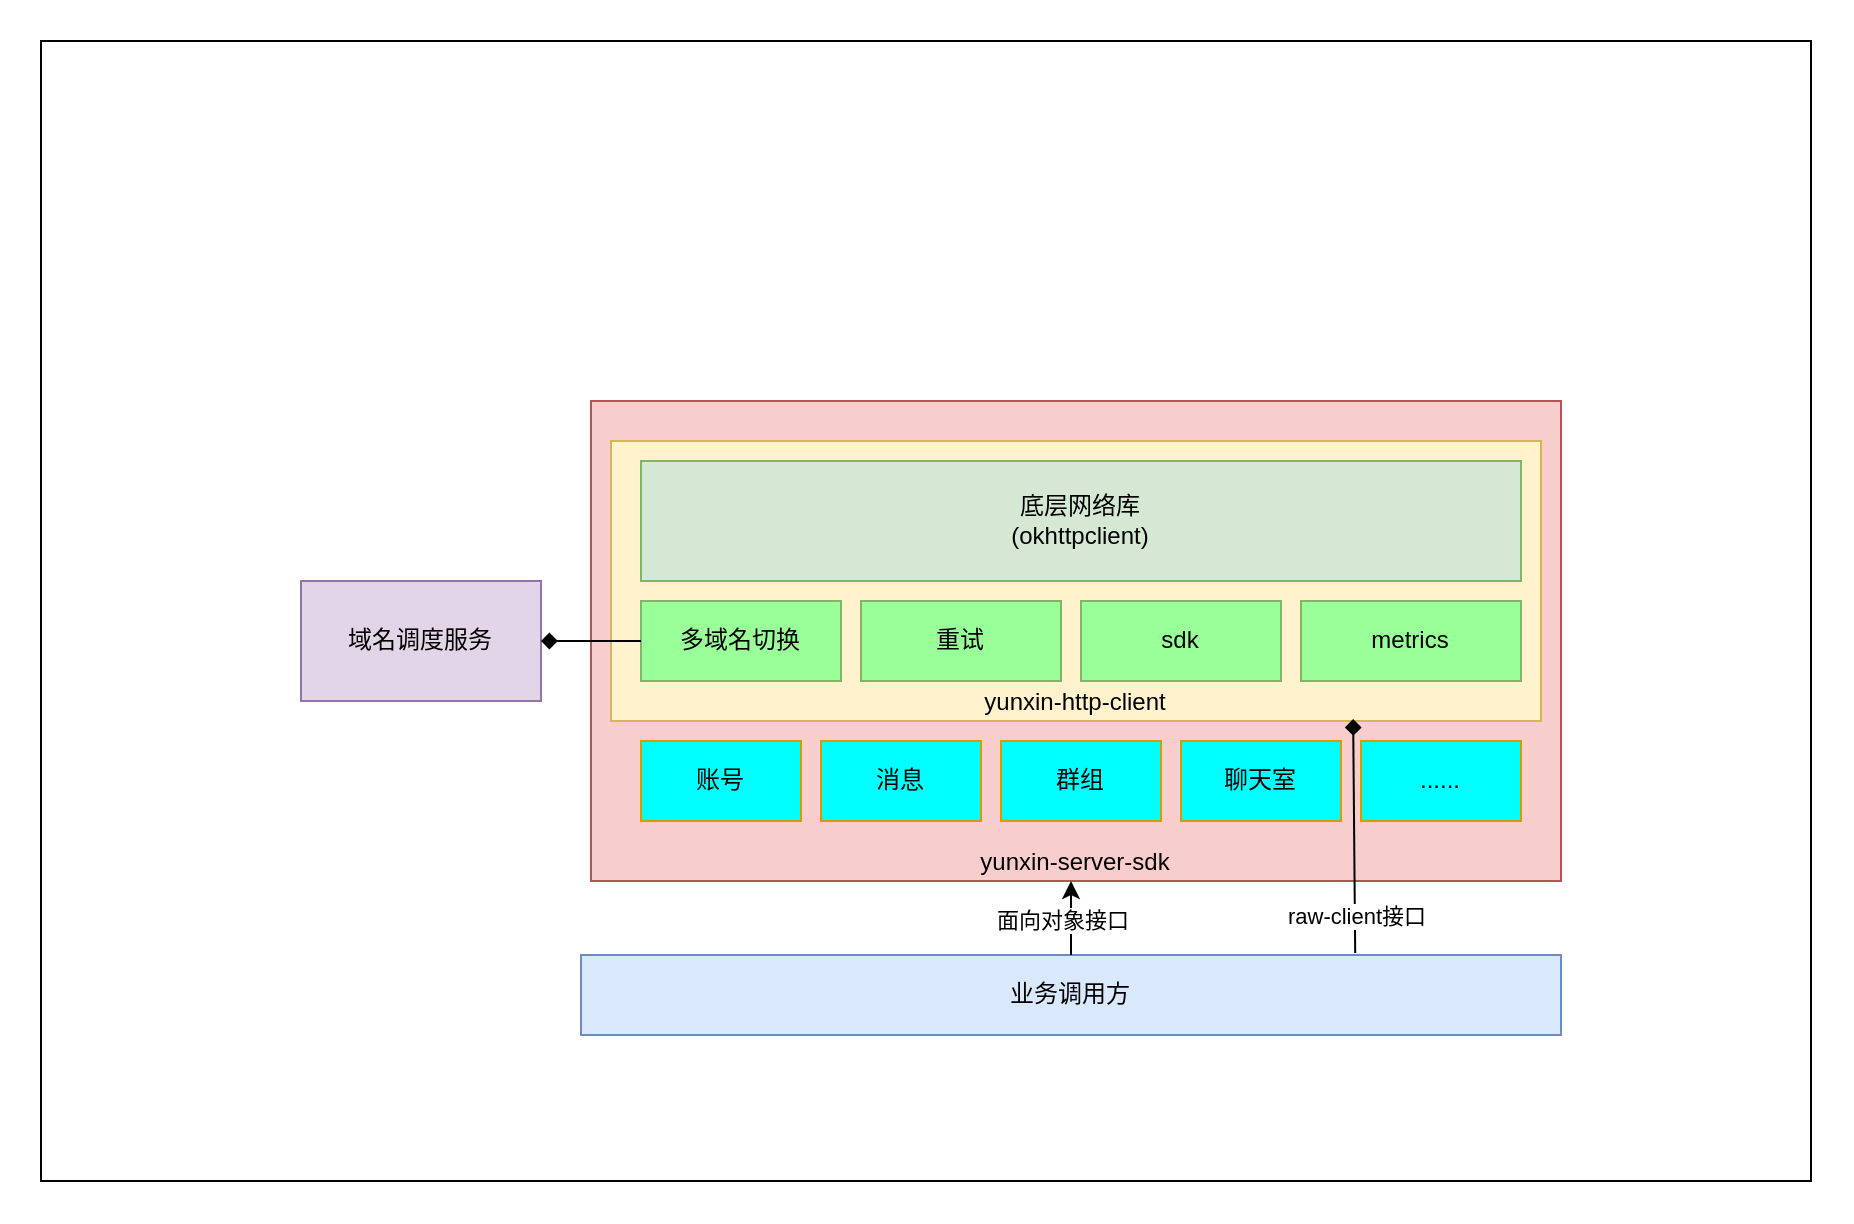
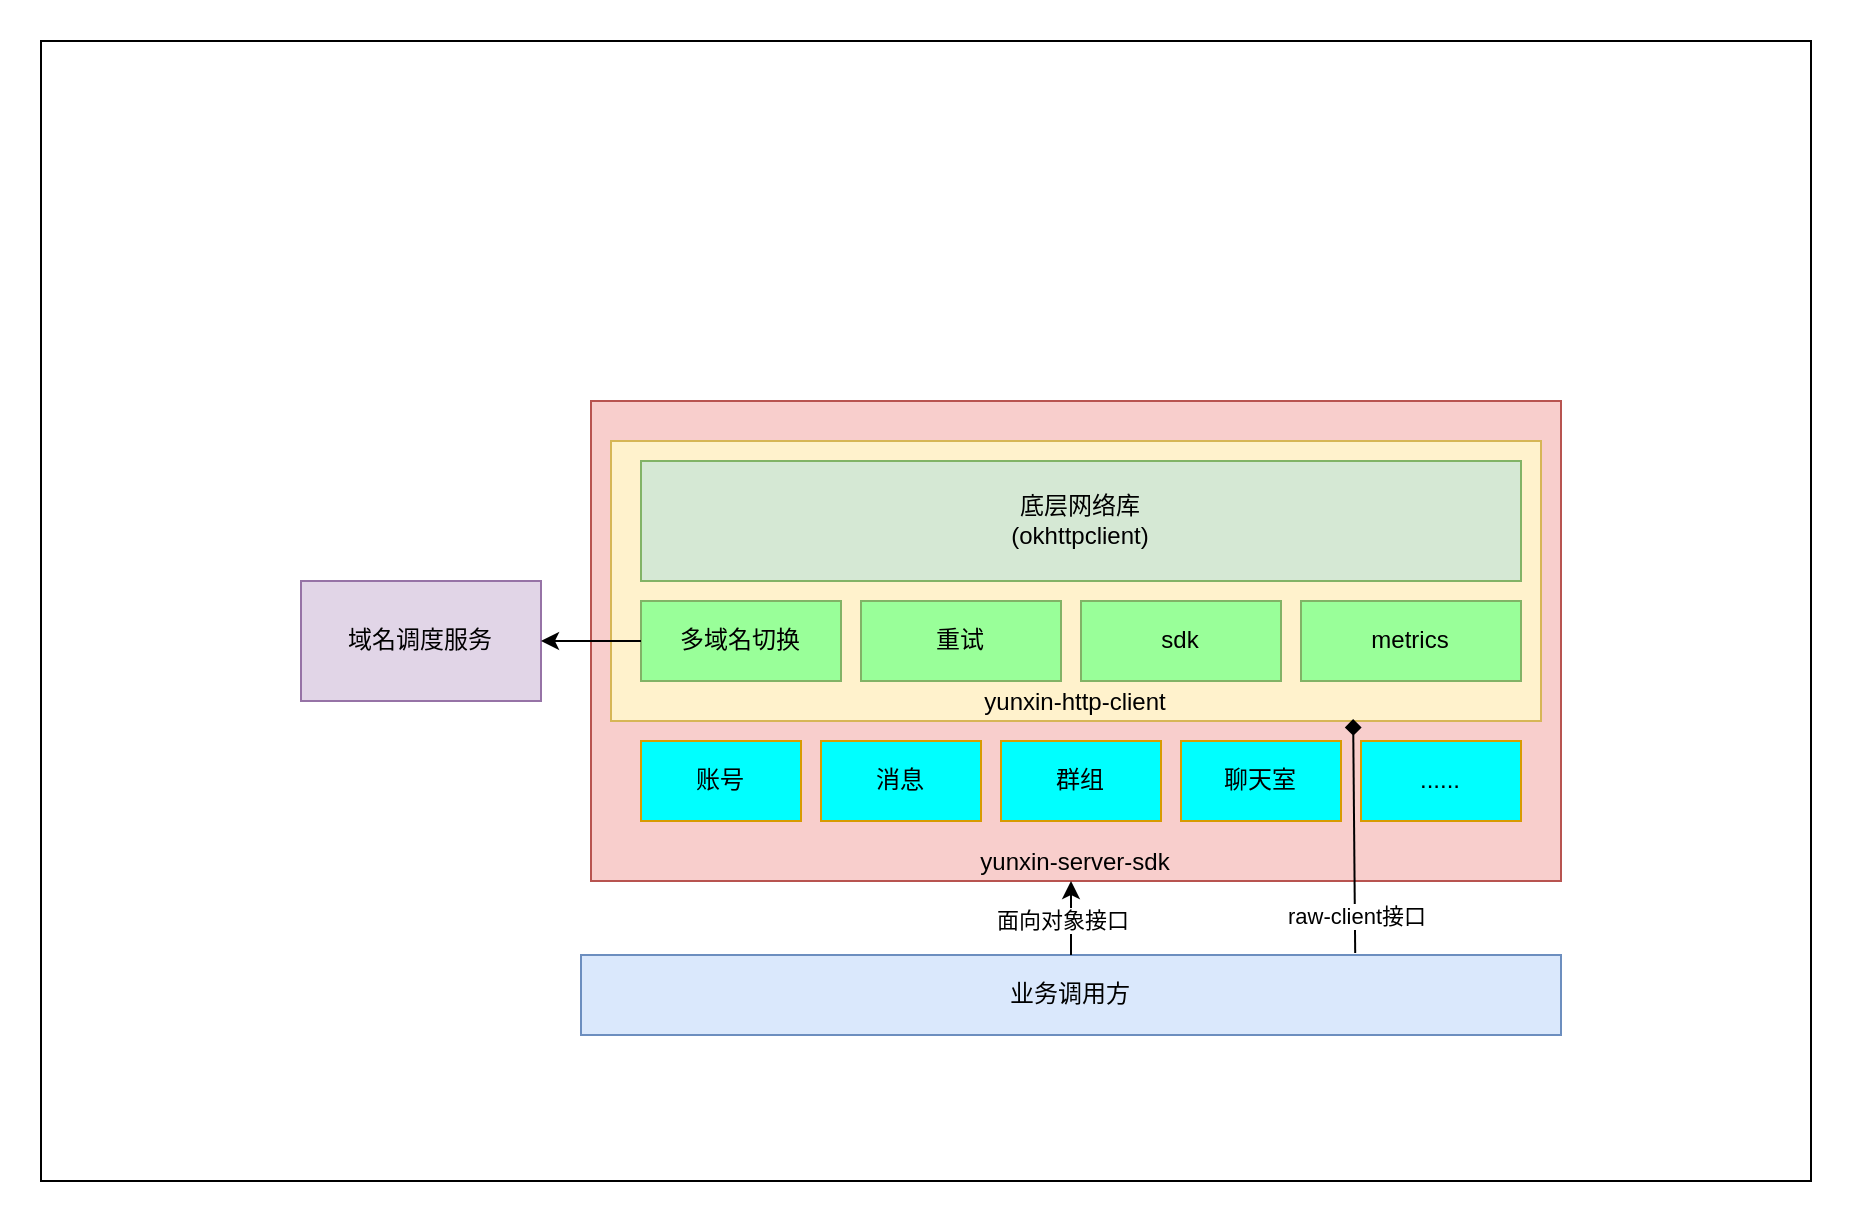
- <mxCell id="19" value="" style="endArrow=diamond;html=1;rounded=0;exitX=0;exitY=0.5;exitDx=0;exitDy=0;entryX=1;entryY=0.5;entryDx=0;entryDy=0;" edge="1" parent="1" source="7" target="18"><mxGeometry width="50" height="50" relative="1" as="geometry"><mxPoint x="440" y="250" as="sourcePoint" /><mxPoint x="490" y="200" as="targetPoint" /></mxGeometry></mxCell>
+ <mxCell id="19" value="" style="endArrow=classic;html=1;rounded=0;exitX=0;exitY=0.5;exitDx=0;exitDy=0;entryX=1;entryY=0.5;entryDx=0;entryDy=0;" edge="1" parent="1" source="7" target="18"><mxGeometry width="50" height="50" relative="1" as="geometry"><mxPoint x="440" y="250" as="sourcePoint" /><mxPoint x="490" y="200" as="targetPoint" /></mxGeometry></mxCell>
